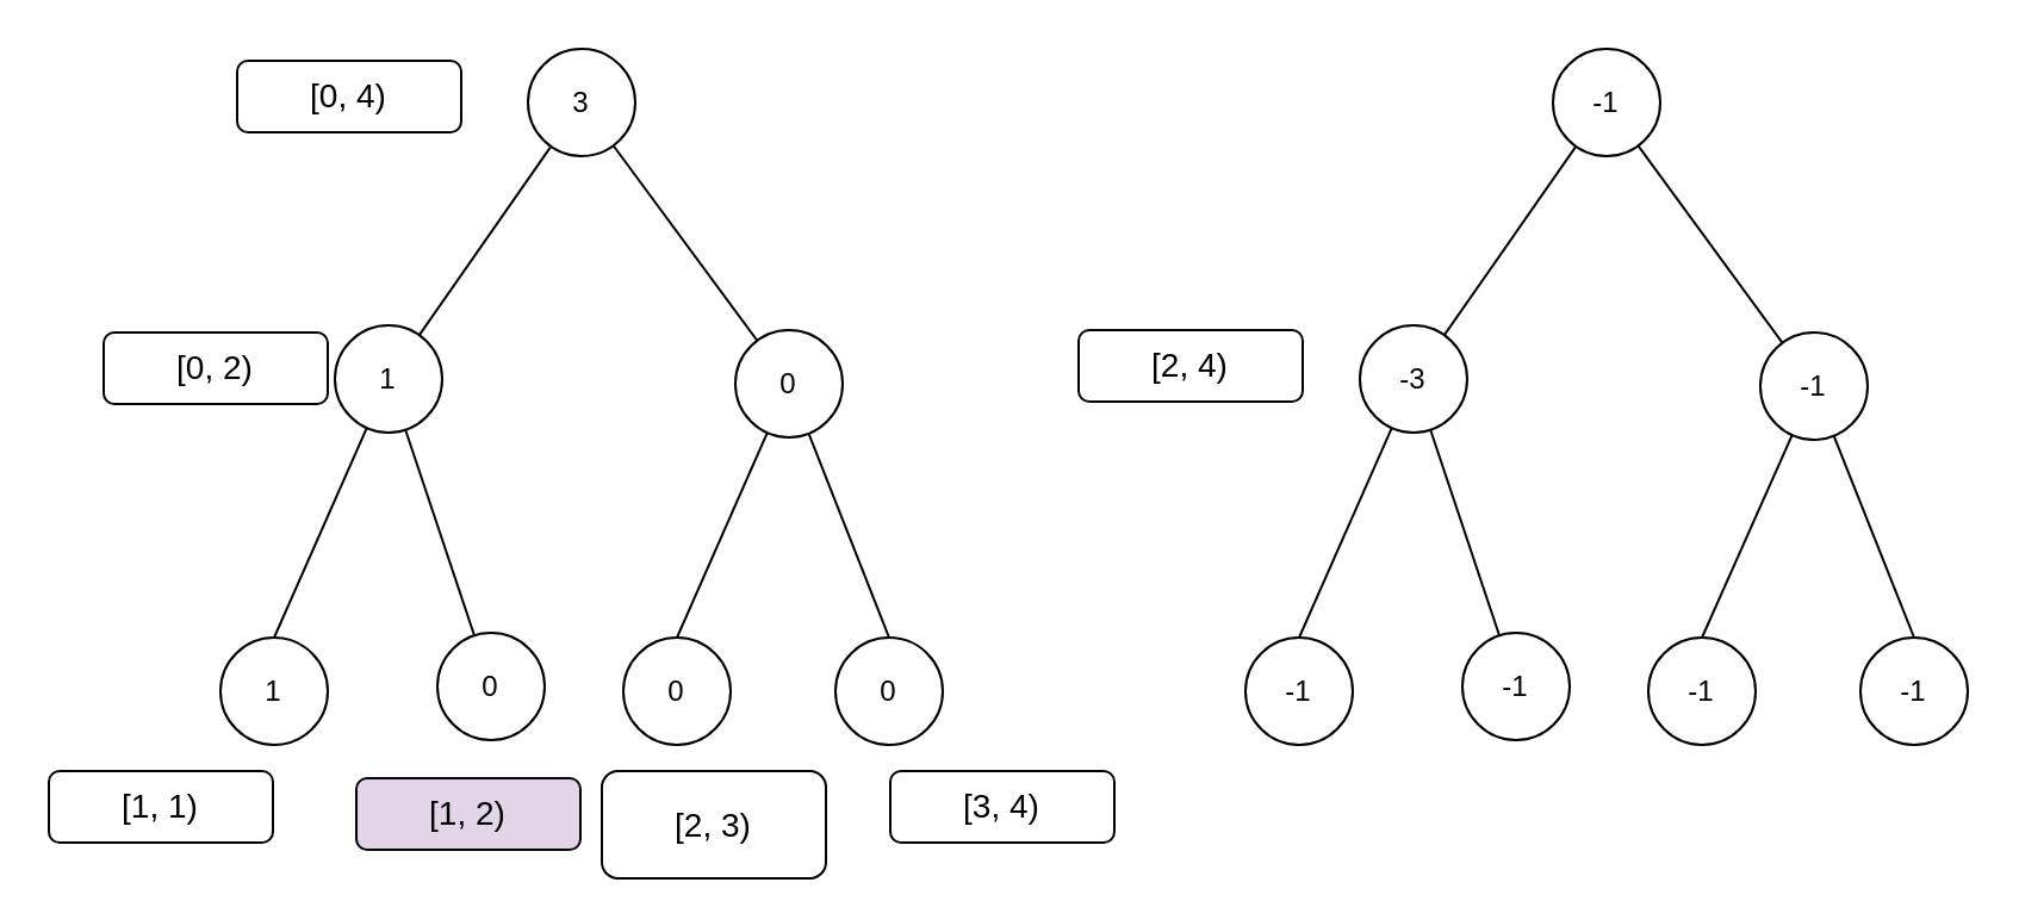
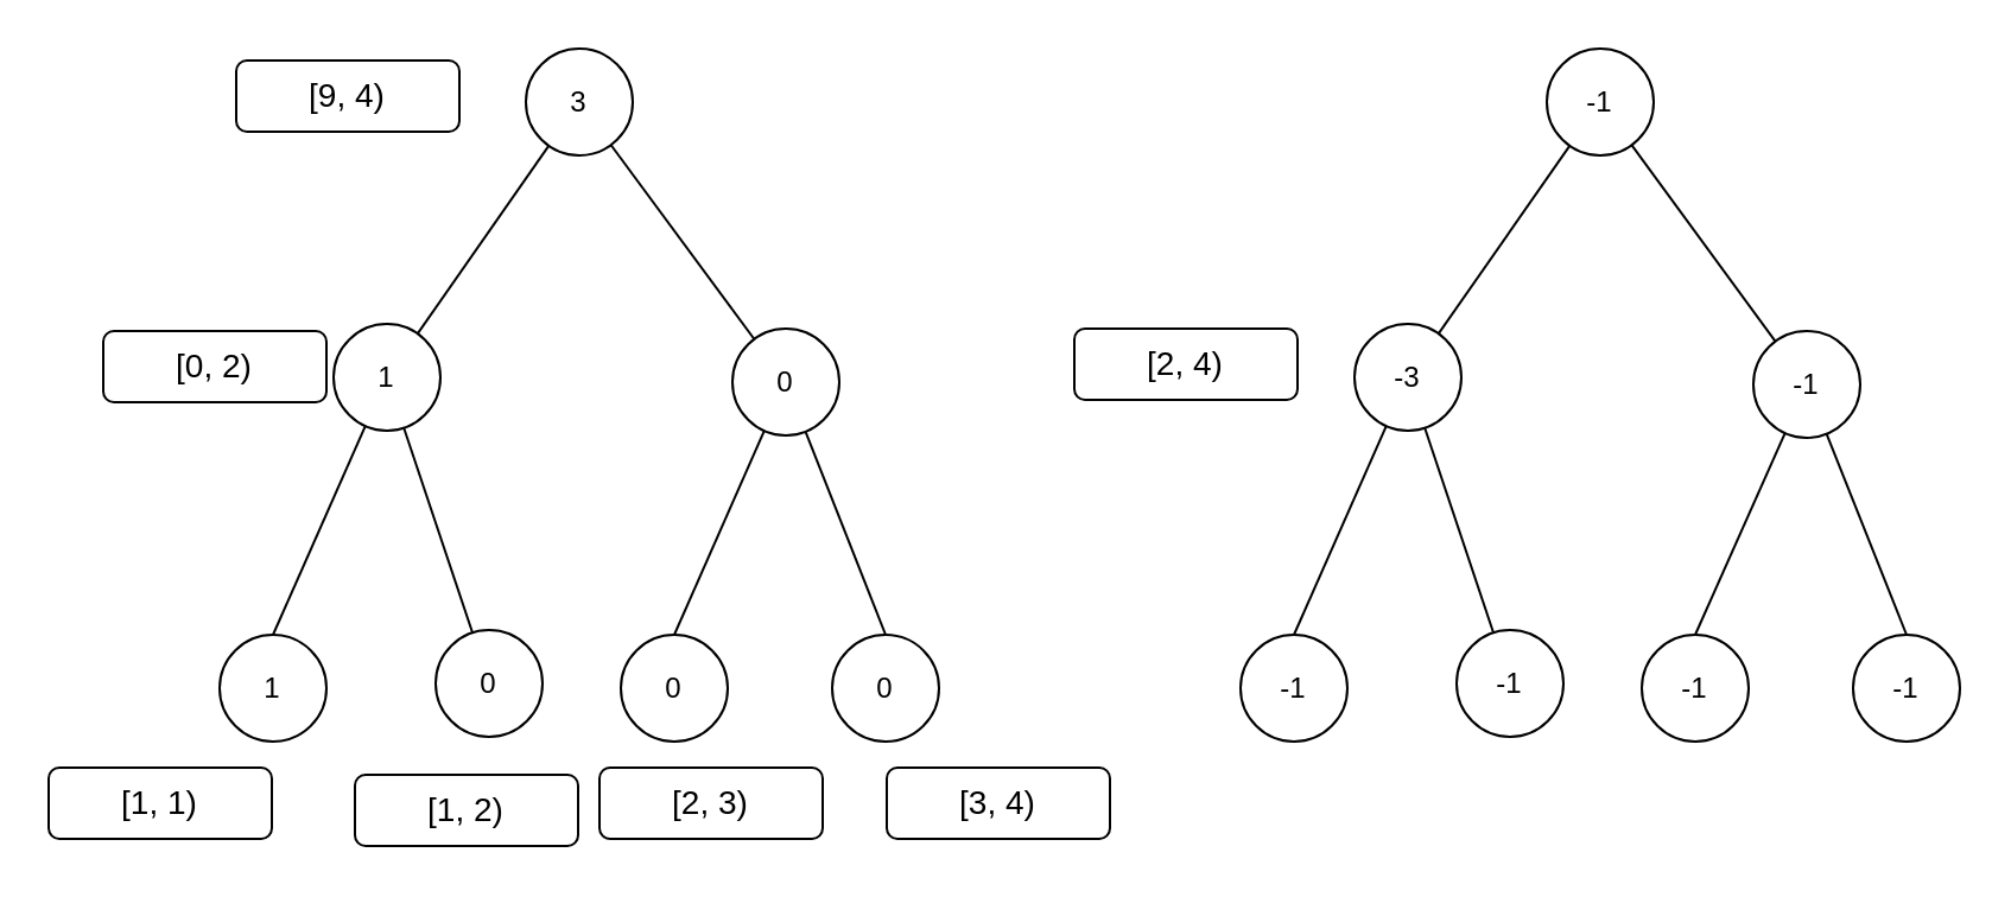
- <mxCell id="28" value="&lt;font style=&quot;font-size: 14px&quot;&gt;[0, 4)&lt;/font&gt;" style="rounded=1;whiteSpace=wrap;html=1;" vertex="1" parent="1"><mxGeometry x="99" y="25" width="94" height="30" as="geometry" /></mxCell>
+ <mxCell id="28" value="&lt;font style=&quot;font-size: 14px&quot;&gt;[9, 4)&lt;/font&gt;" style="rounded=1;whiteSpace=wrap;html=1;" vertex="1" parent="1"><mxGeometry x="99" y="25" width="94" height="30" as="geometry" /></mxCell>
- <mxCell id="32" value="&lt;font style=&quot;font-size: 14px&quot;&gt;[1, 2)&lt;/font&gt;" style="rounded=1;whiteSpace=wrap;html=1;fillColor=#e1d5e7;" vertex="1" parent="1"><mxGeometry x="149" y="326" width="94" height="30" as="geometry" /></mxCell>
+ <mxCell id="32" value="&lt;font style=&quot;font-size: 14px&quot;&gt;[1, 2)&lt;/font&gt;" style="rounded=1;whiteSpace=wrap;html=1;" vertex="1" parent="1"><mxGeometry x="149" y="326" width="94" height="30" as="geometry" /></mxCell>
- <mxCell id="33" value="&lt;font style=&quot;font-size: 14px&quot;&gt;[2, 3)&lt;/font&gt;" style="rounded=1;whiteSpace=wrap;html=1;" vertex="1" parent="1"><mxGeometry x="252" y="323" width="94" height="45" as="geometry" /></mxCell>
+ <mxCell id="33" value="&lt;font style=&quot;font-size: 14px&quot;&gt;[2, 3)&lt;/font&gt;" style="rounded=1;whiteSpace=wrap;html=1;" vertex="1" parent="1"><mxGeometry x="252" y="323" width="94" height="30" as="geometry" /></mxCell>
